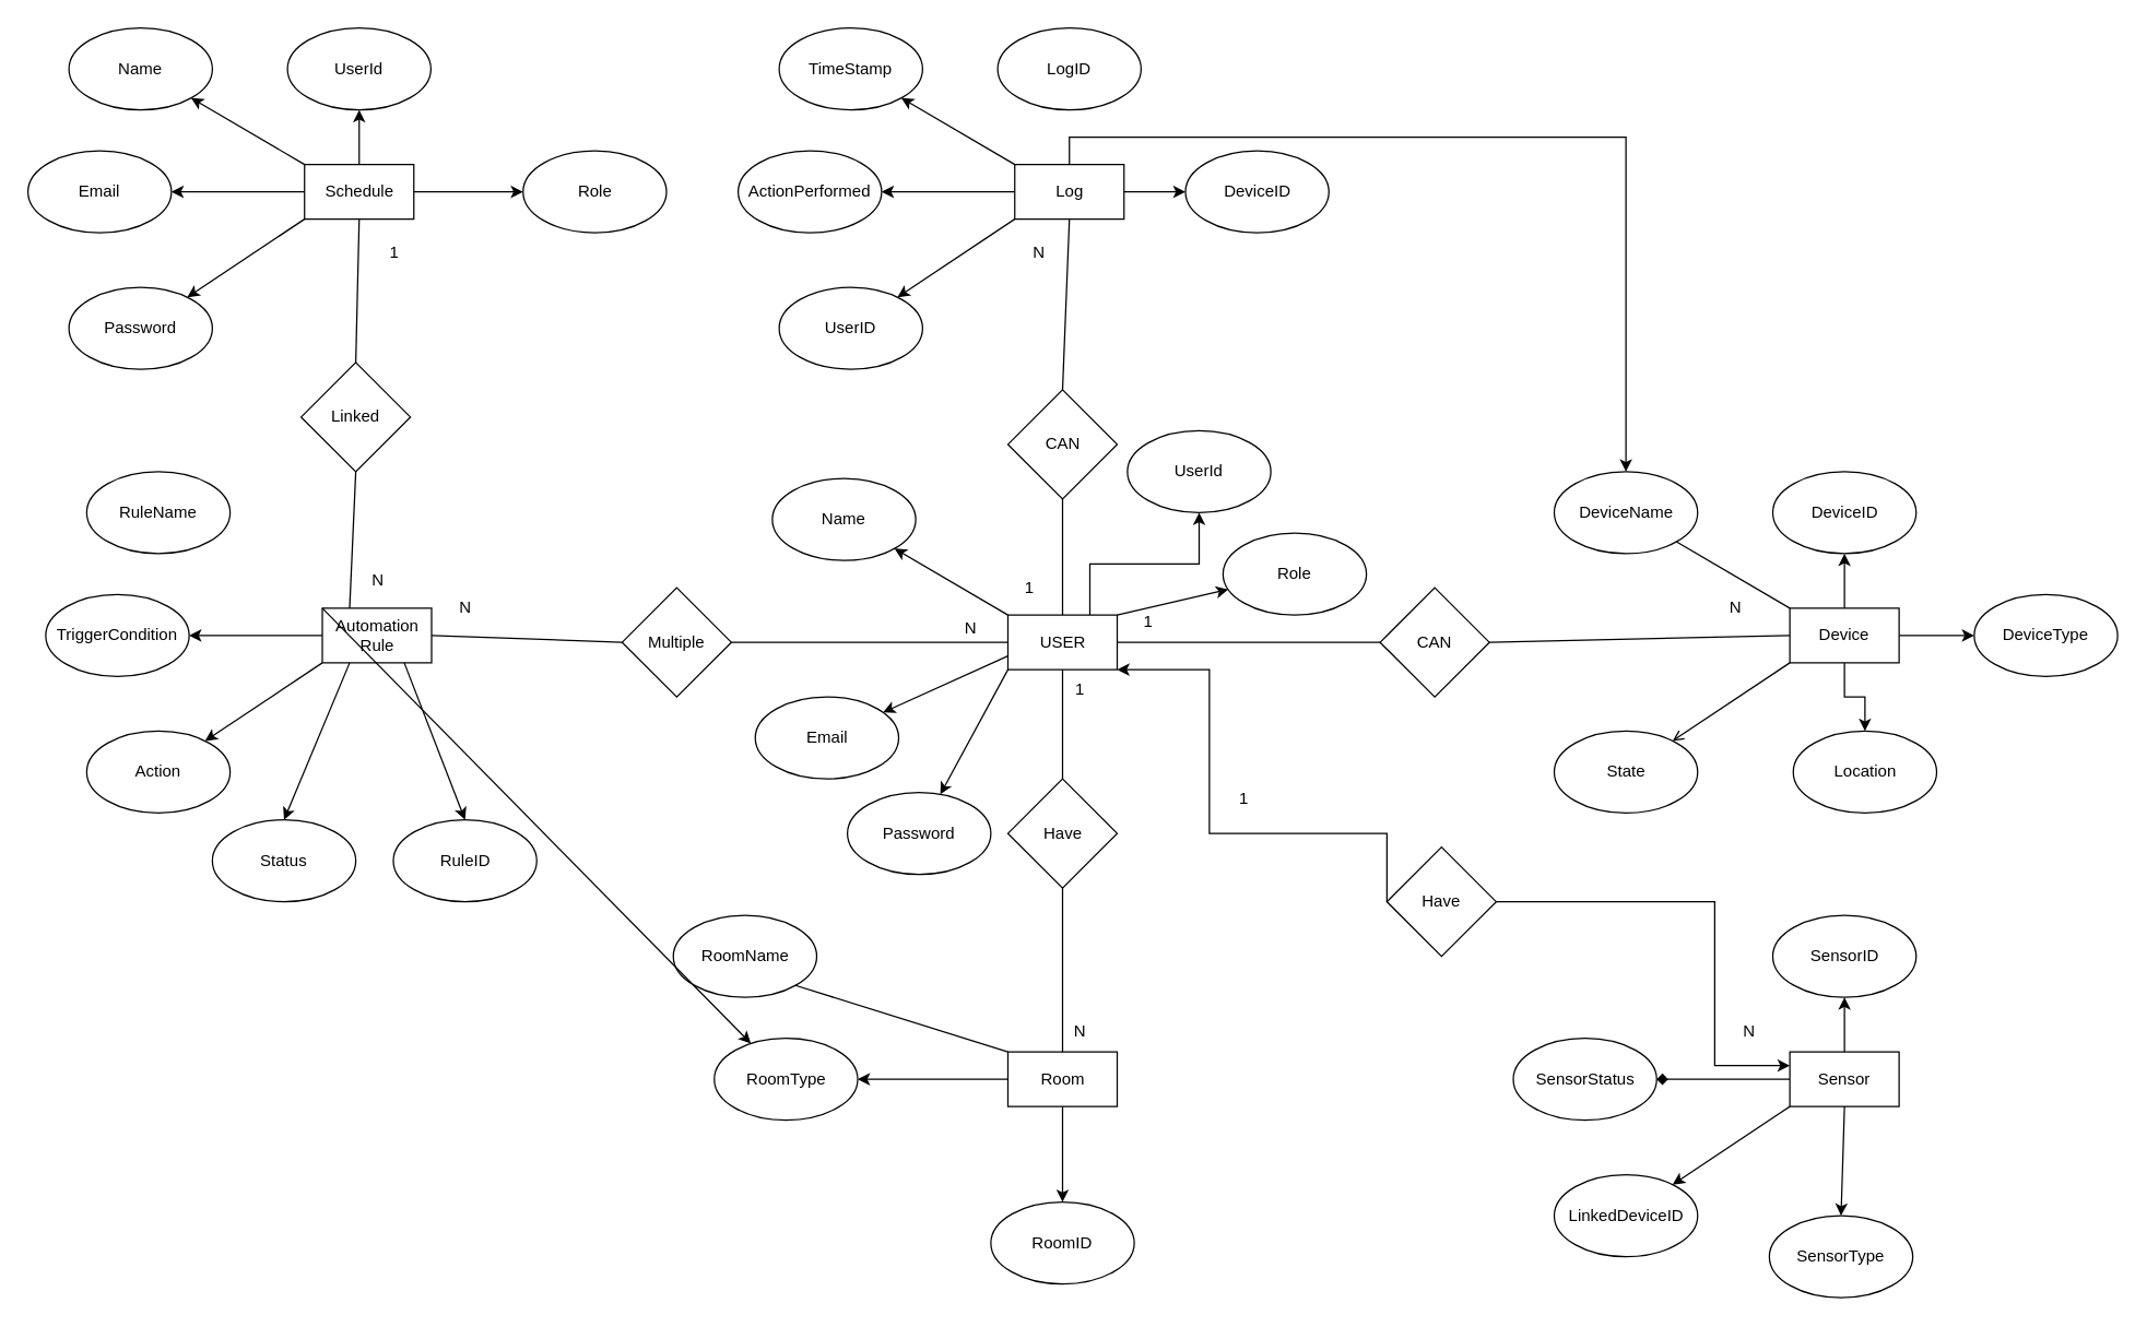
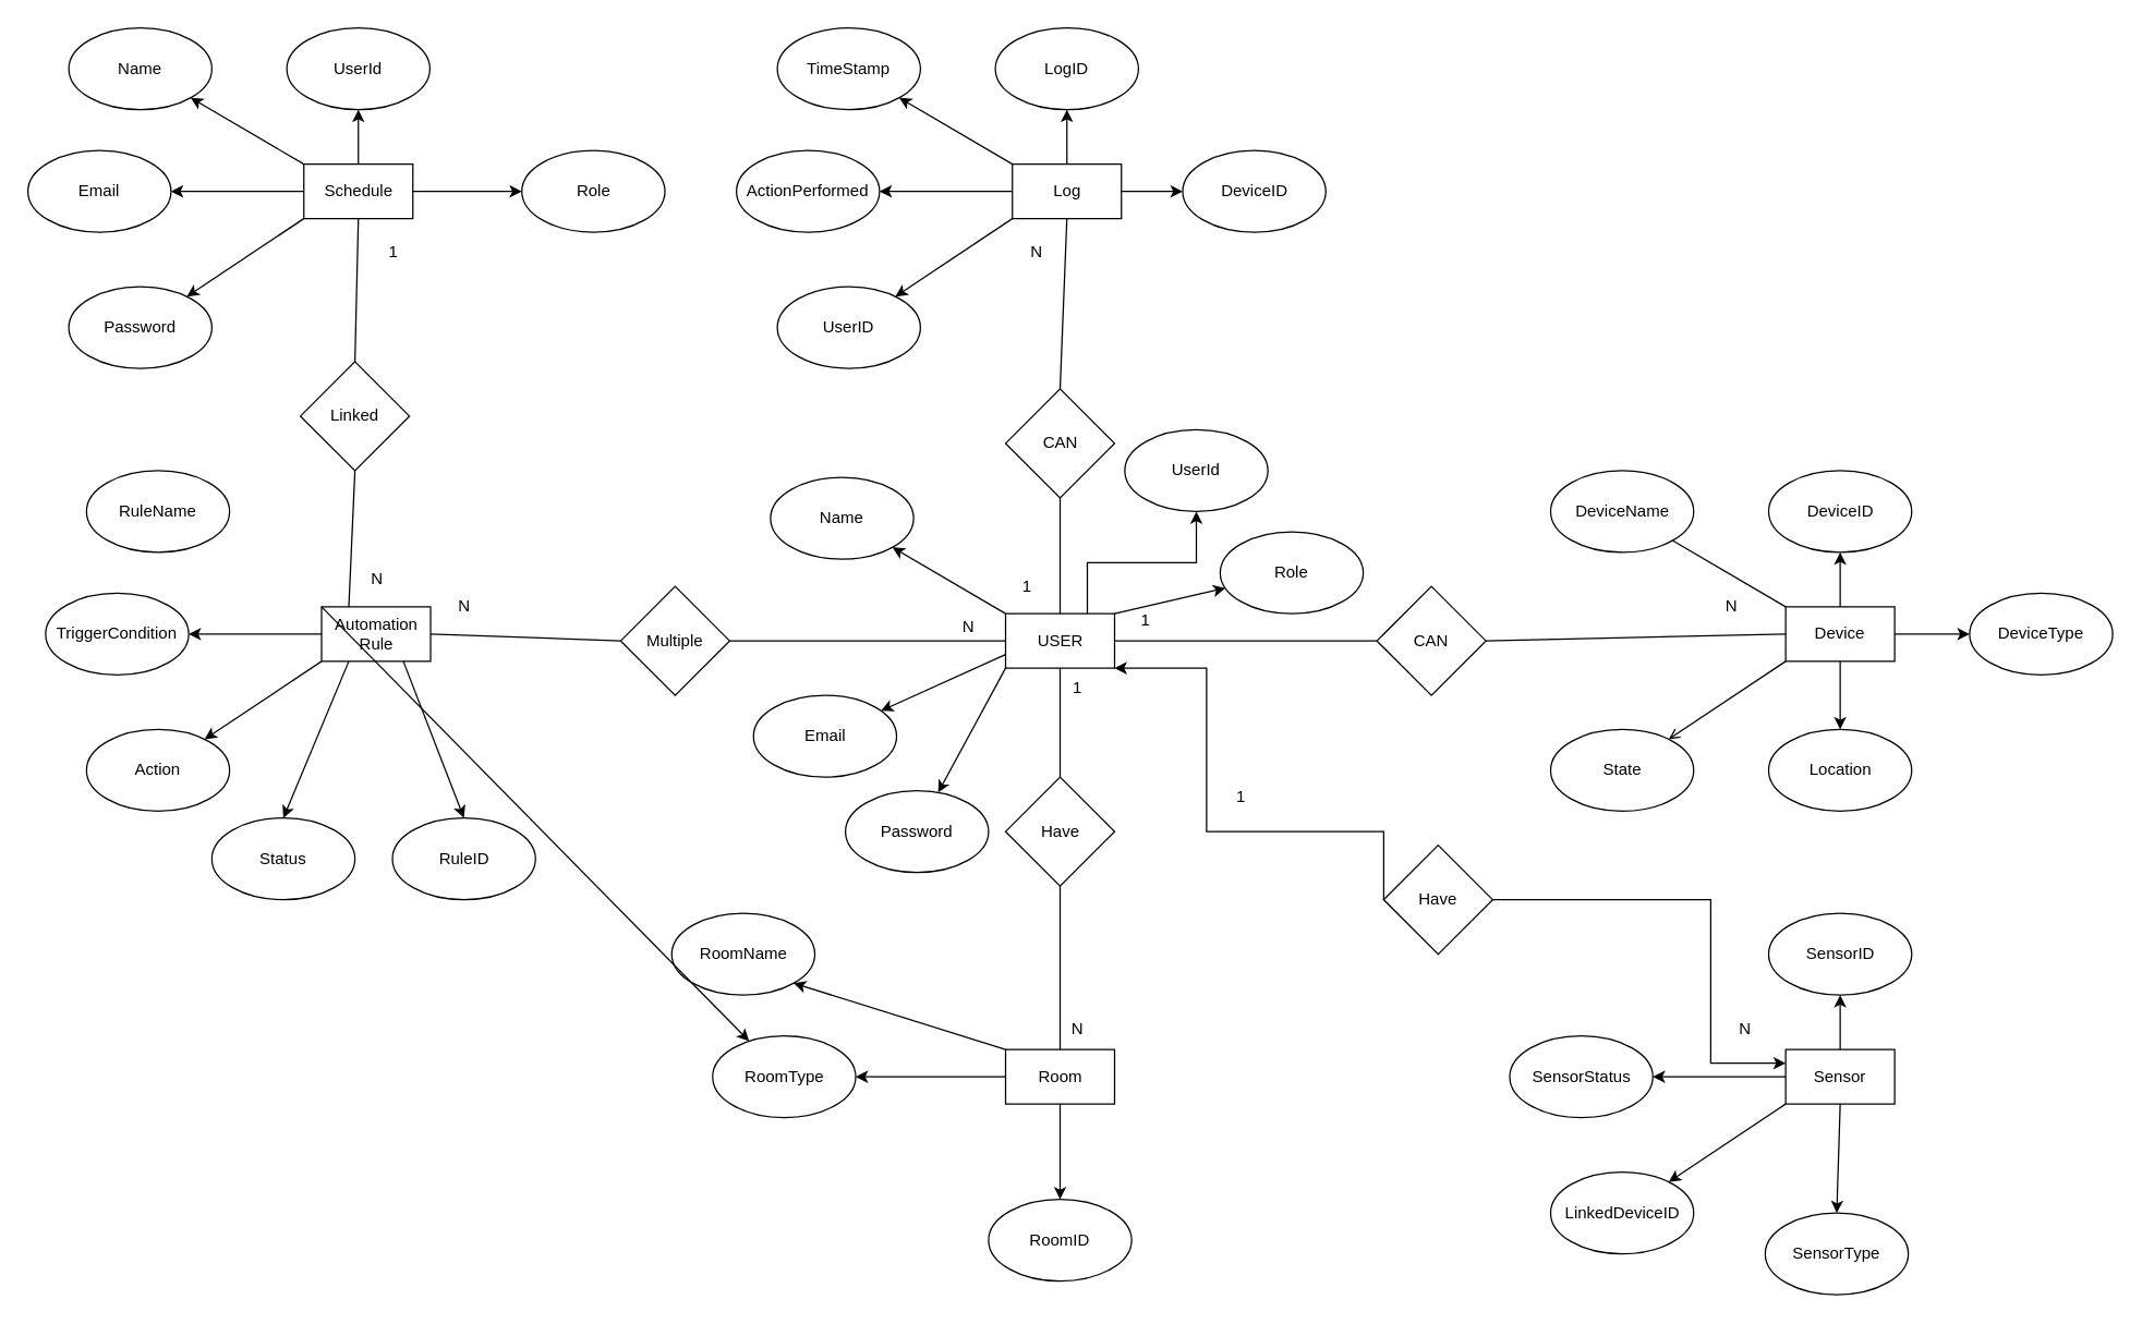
- <mxCell id="59" style="edgeStyle=orthogonalEdgeStyle;rounded=0;orthogonalLoop=1;jettySize=auto;html=1;exitX=0.5;exitY=0;exitDx=0;exitDy=0;labelBackgroundColor=none;fontColor=default;" edge="1" parent="1" source="60" target="16"><mxGeometry relative="1" as="geometry" /></mxCell>
+ <mxCell id="59" style="edgeStyle=orthogonalEdgeStyle;rounded=0;orthogonalLoop=1;jettySize=auto;html=1;exitX=0.5;exitY=0;exitDx=0;exitDy=0;entryX=0.5;entryY=1;entryDx=0;entryDy=0;labelBackgroundColor=none;fontColor=default;" edge="1" parent="1" source="60" target="63"><mxGeometry relative="1" as="geometry" /></mxCell>
- <mxCell id="15" value="Location" style="ellipse;whiteSpace=wrap;html=1;labelBackgroundColor=none;" vertex="1" parent="1"><mxGeometry x="1312.5" y="535" width="105" height="60" as="geometry" /></mxCell>
+ <mxCell id="15" value="Location" style="ellipse;whiteSpace=wrap;html=1;labelBackgroundColor=none;" vertex="1" parent="1"><mxGeometry x="1297.5" y="535" width="105" height="60" as="geometry" /></mxCell>
- <mxCell id="28" value="" style="endArrow=none;html=1;rounded=0;exitX=0;exitY=0;exitDx=0;exitDy=0;entryX=1;entryY=1;entryDx=0;entryDy=0;labelBackgroundColor=none;fontColor=default;" edge="1" parent="1" source="24" target="25"><mxGeometry width="50" height="50" relative="1" as="geometry"><mxPoint x="735.5" y="820" as="sourcePoint" /><mxPoint x="649.5" y="877" as="targetPoint" /></mxGeometry></mxCell>
+ <mxCell id="28" value="" style="endArrow=classic;html=1;rounded=0;exitX=0;exitY=0;exitDx=0;exitDy=0;entryX=1;entryY=1;entryDx=0;entryDy=0;labelBackgroundColor=none;fontColor=default;" edge="1" parent="1" source="24" target="25"><mxGeometry width="50" height="50" relative="1" as="geometry"><mxPoint x="735.5" y="820" as="sourcePoint" /><mxPoint x="649.5" y="877" as="targetPoint" /></mxGeometry></mxCell>
- <mxCell id="38" style="edgeStyle=orthogonalEdgeStyle;rounded=0;orthogonalLoop=1;jettySize=auto;html=1;exitX=0;exitY=0.5;exitDx=0;exitDy=0;entryX=1;entryY=0.5;entryDx=0;entryDy=0;labelBackgroundColor=none;fontColor=default;endArrow=diamond;" edge="1" parent="1" source="40" target="44"><mxGeometry relative="1" as="geometry" /></mxCell>
+ <mxCell id="38" style="edgeStyle=orthogonalEdgeStyle;rounded=0;orthogonalLoop=1;jettySize=auto;html=1;exitX=0;exitY=0.5;exitDx=0;exitDy=0;entryX=1;entryY=0.5;entryDx=0;entryDy=0;labelBackgroundColor=none;fontColor=default;" edge="1" parent="1" source="40" target="44"><mxGeometry relative="1" as="geometry" /></mxCell>
